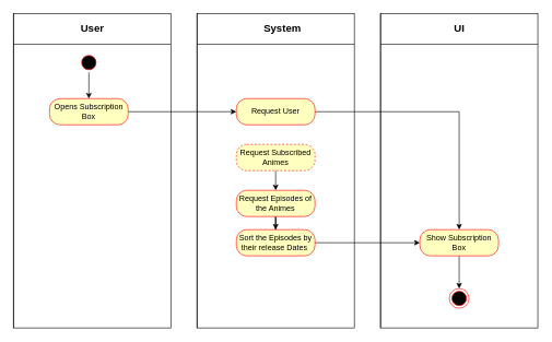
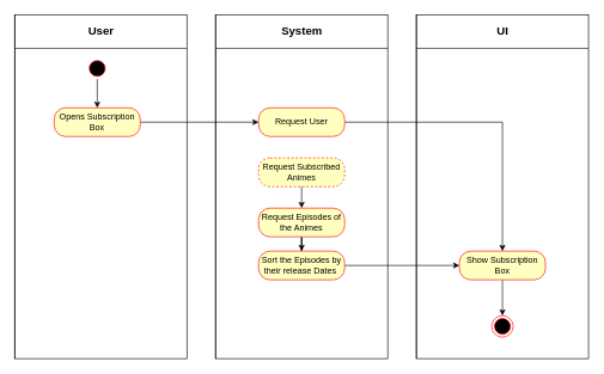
- <mxCell id="8" value="&lt;b&gt;&lt;font style=&quot;font-size: 16px&quot;&gt;System&lt;/font&gt;&lt;/b&gt;" style="text;html=1;resizable=0;points=[];autosize=1;align=center;verticalAlign=top;spacingTop=-4;" vertex="1" parent="1"><mxGeometry x="395" y="30" width="70" height="20" as="geometry" /></mxCell>
+ <mxCell id="8" value="&lt;b&gt;&lt;font style=&quot;font-size: 16px&quot;&gt;System&lt;/font&gt;&lt;/b&gt;" style="text;html=1;resizable=0;points=[];autosize=1;align=center;verticalAlign=top;spacingTop=-4;" vertex="1" parent="1"><mxGeometry x="385" y="30" width="70" height="20" as="geometry" /></mxCell>
